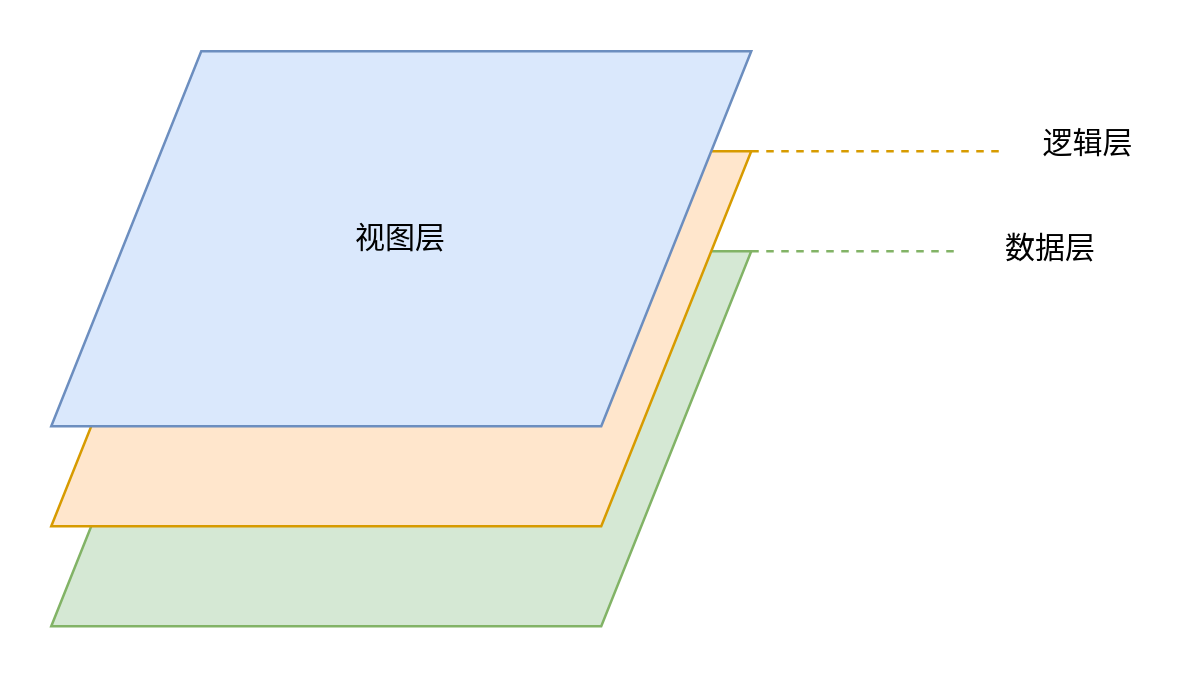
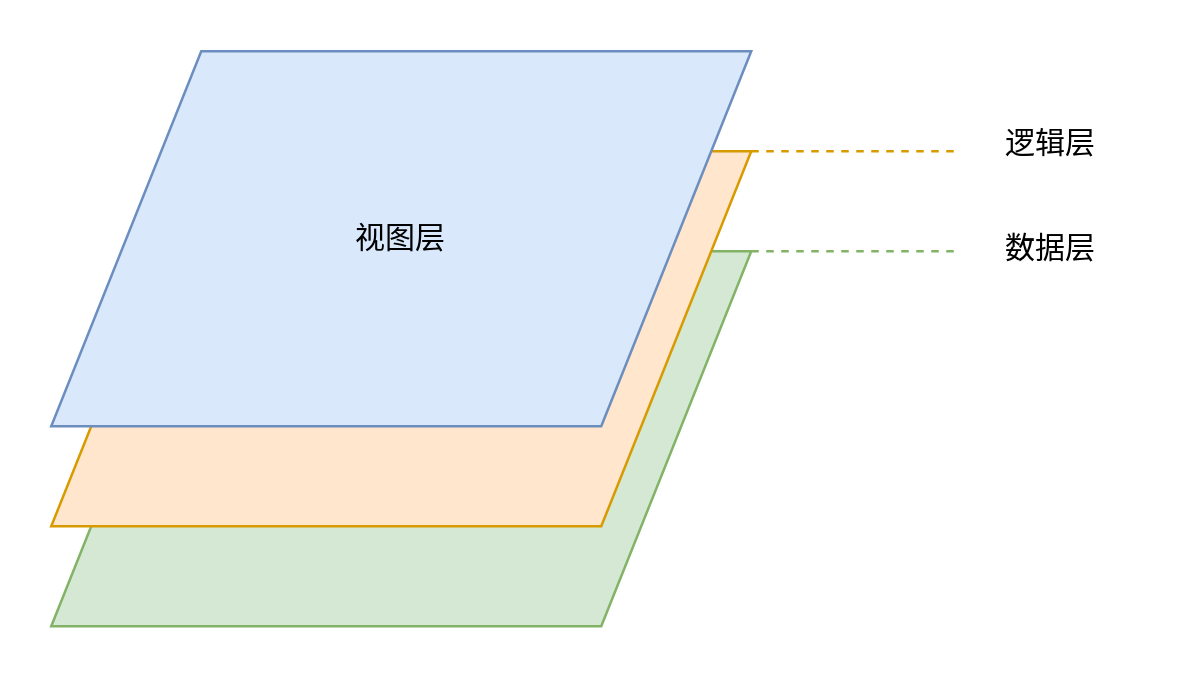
- <mxCell id="5" value="逻辑层" style="text;html=1;align=center;verticalAlign=middle;whiteSpace=wrap;rounded=0;" vertex="1" parent="1"><mxGeometry x="405" y="42" width="60" height="30" as="geometry" /></mxCell>
+ <mxCell id="5" value="逻辑层" style="text;html=1;align=center;verticalAlign=middle;whiteSpace=wrap;rounded=0;" vertex="1" parent="1"><mxGeometry x="390" y="42" width="60" height="30" as="geometry" /></mxCell>
